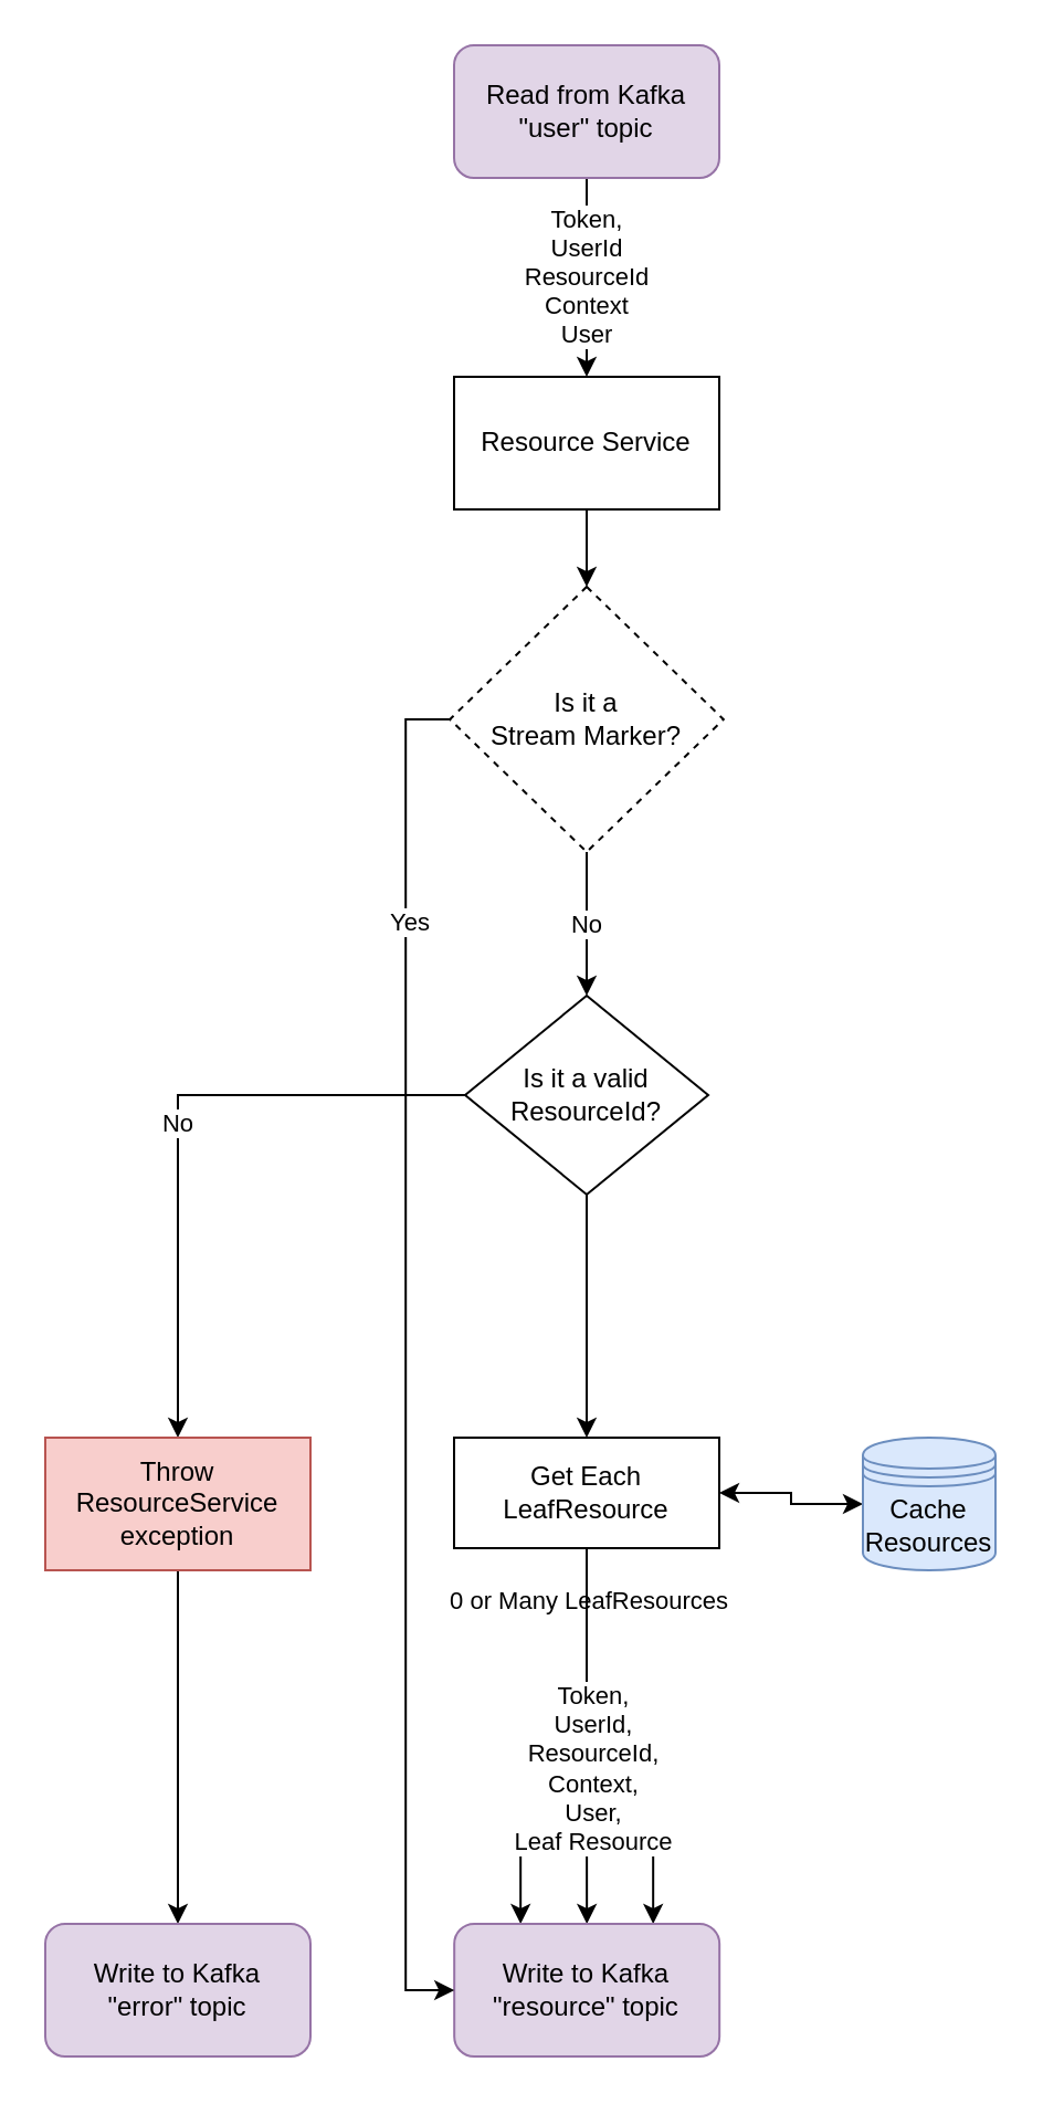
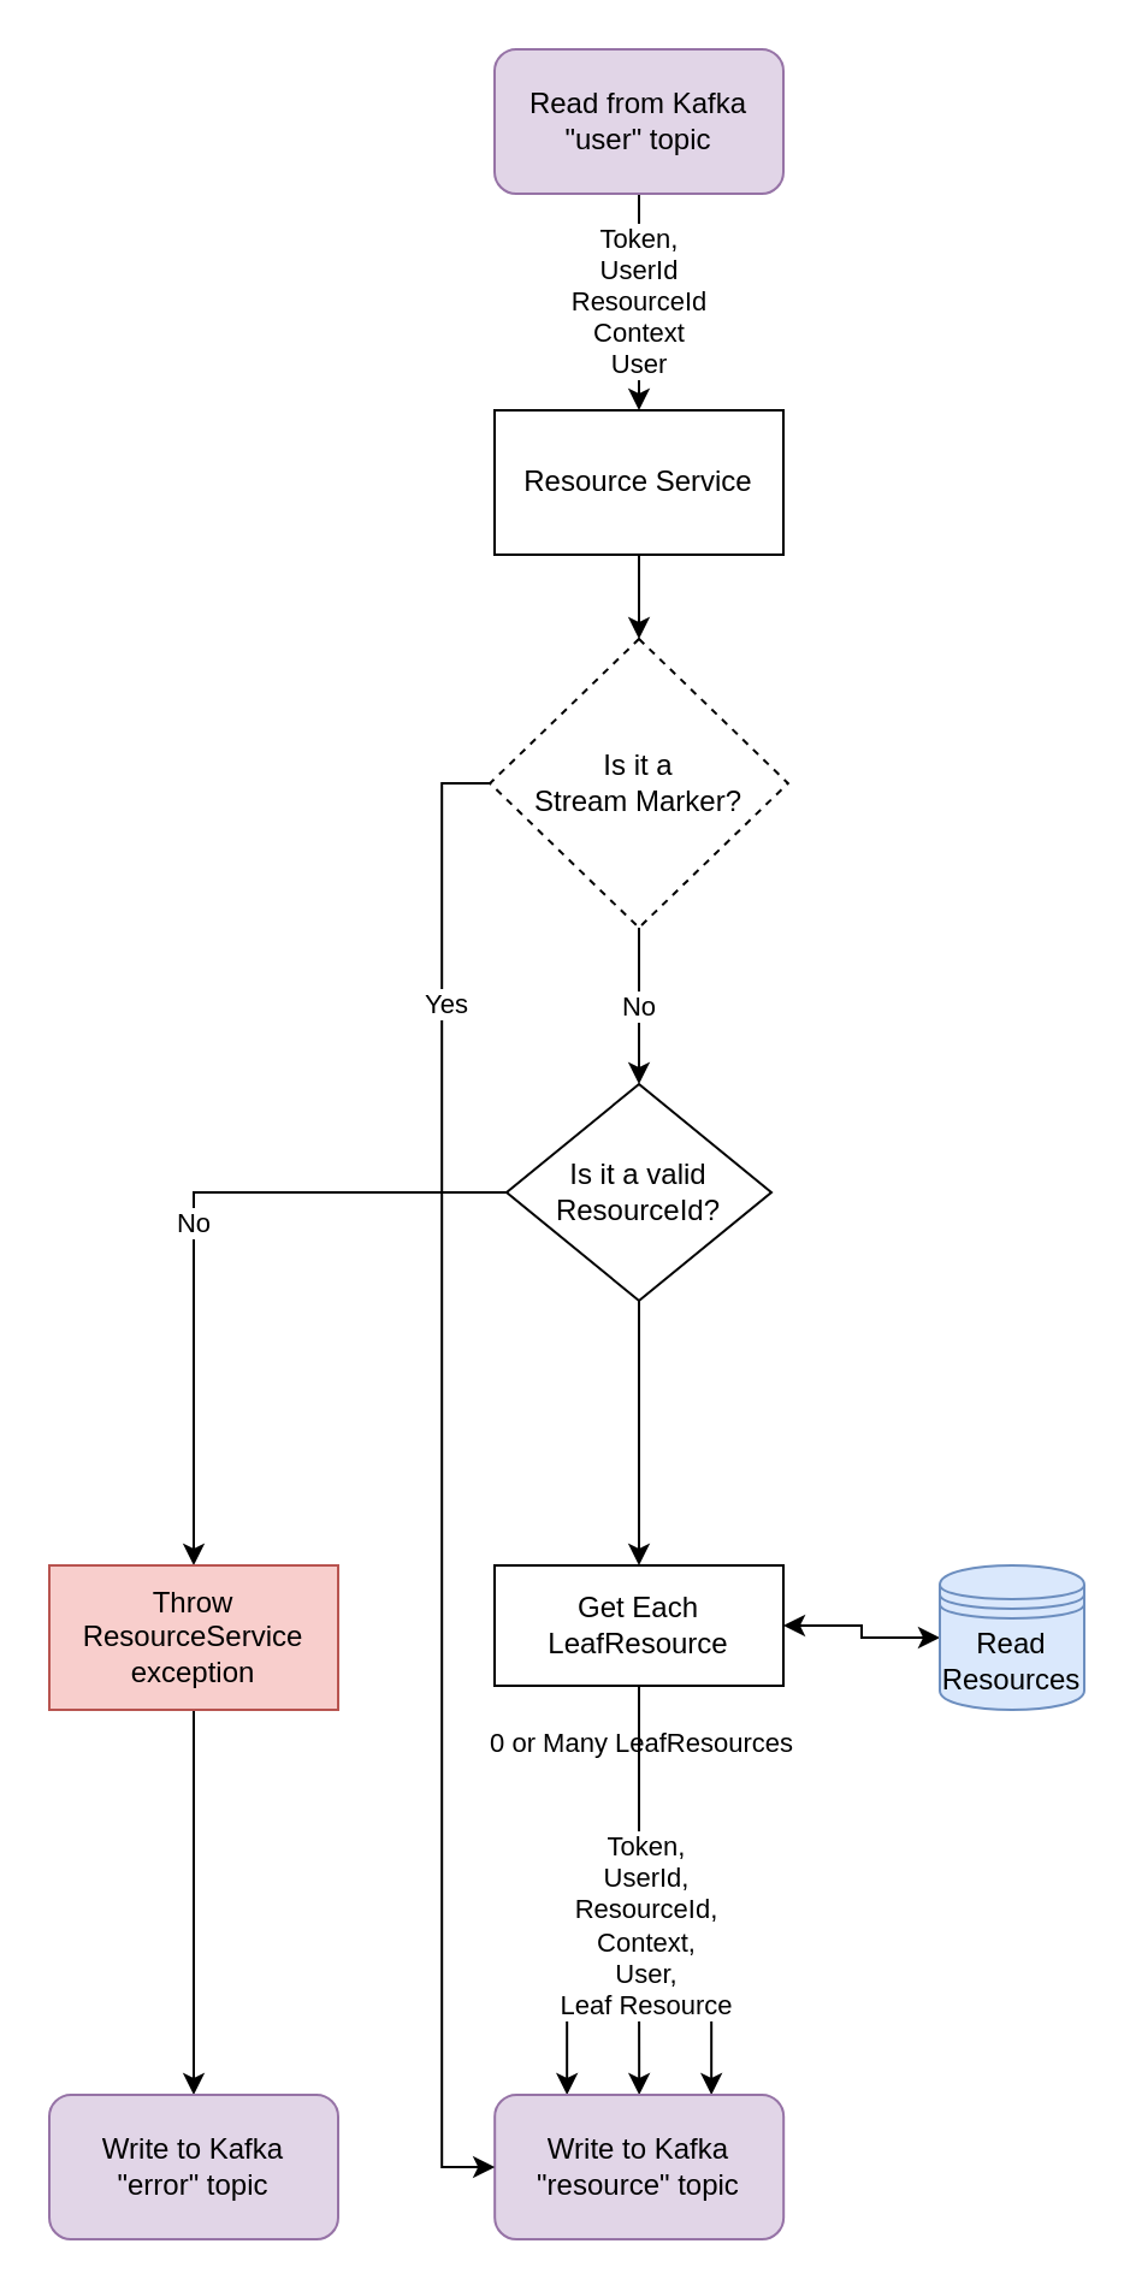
- <mxCell id="24" value="&lt;div&gt;Cache&lt;/div&gt;&lt;div&gt;Resources&lt;br&gt;&lt;/div&gt;" style="shape=datastore;whiteSpace=wrap;html=1;fillColor=#dae8fc;strokeColor=#6c8ebf;" parent="1" vertex="1"><mxGeometry x="390" y="650" width="60" height="60" as="geometry" /></mxCell>
+ <mxCell id="24" value="&lt;div&gt;Read&lt;/div&gt;&lt;div&gt;Resources&lt;br&gt;&lt;/div&gt;" style="shape=datastore;whiteSpace=wrap;html=1;fillColor=#dae8fc;strokeColor=#6c8ebf;" parent="1" vertex="1"><mxGeometry x="390" y="650" width="60" height="60" as="geometry" /></mxCell>
